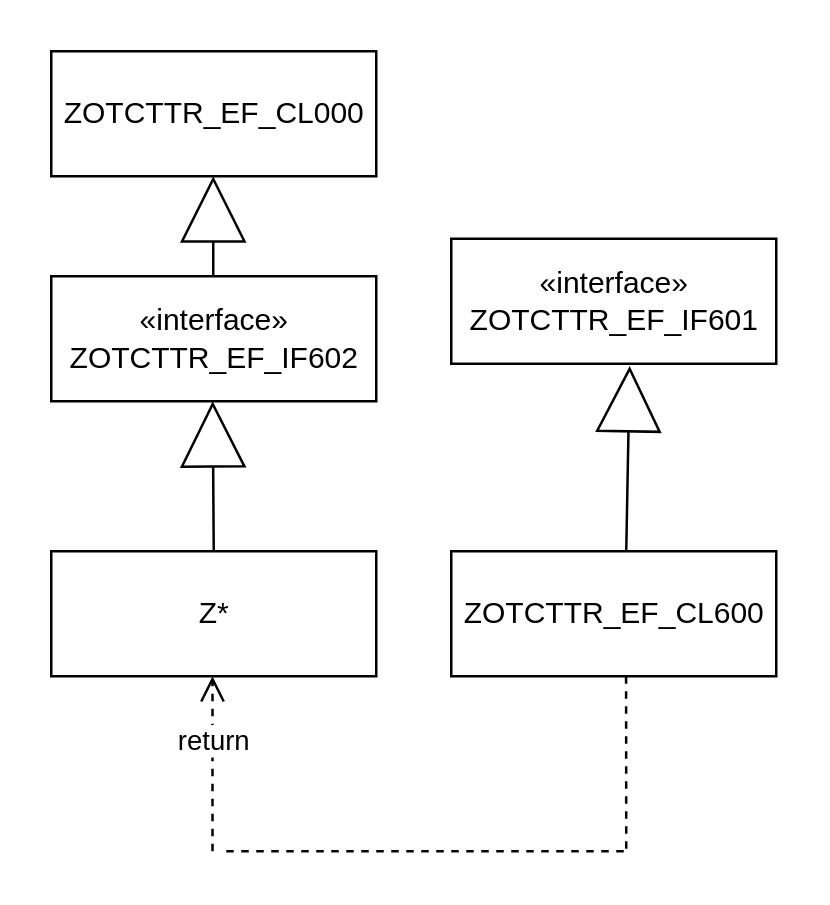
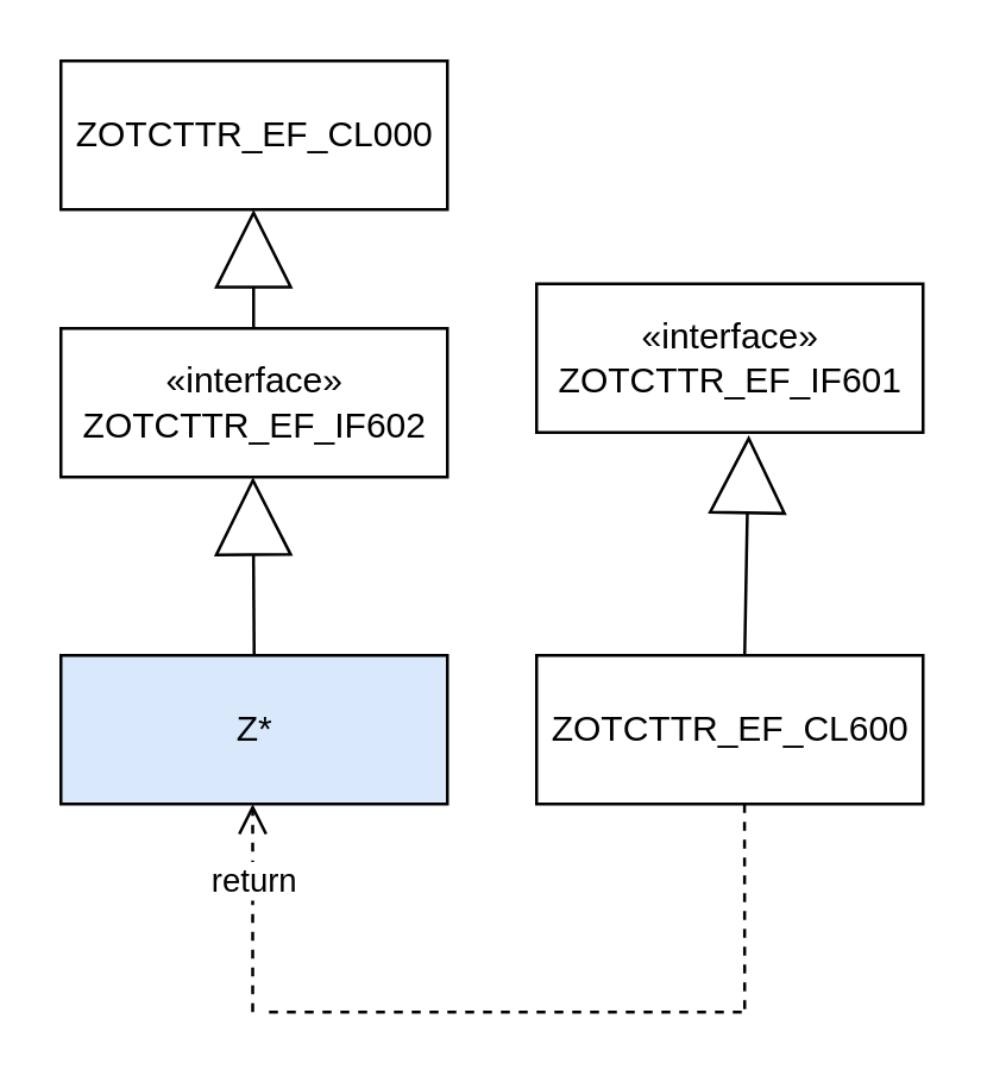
- <mxCell id="5" value="Z*" style="html=1;" parent="1" vertex="1"><mxGeometry x="20" y="220" width="130" height="50" as="geometry" /></mxCell>
+ <mxCell id="5" value="Z*" style="html=1;fillColor=#dae8fc;" parent="1" vertex="1"><mxGeometry x="20" y="220" width="130" height="50" as="geometry" /></mxCell>
